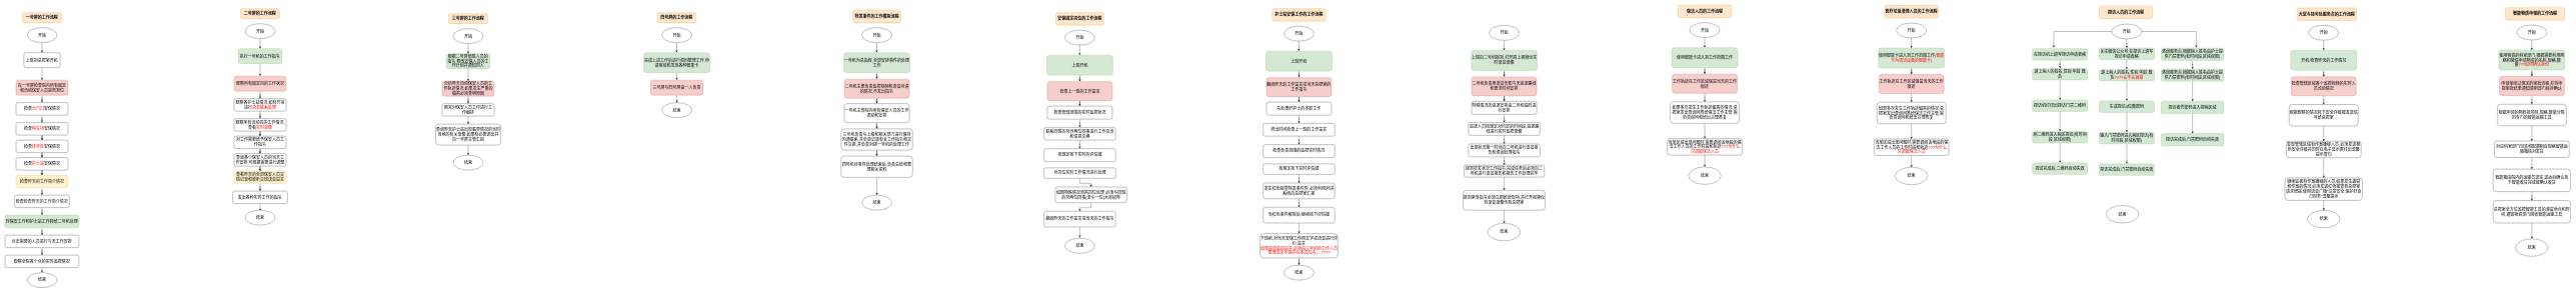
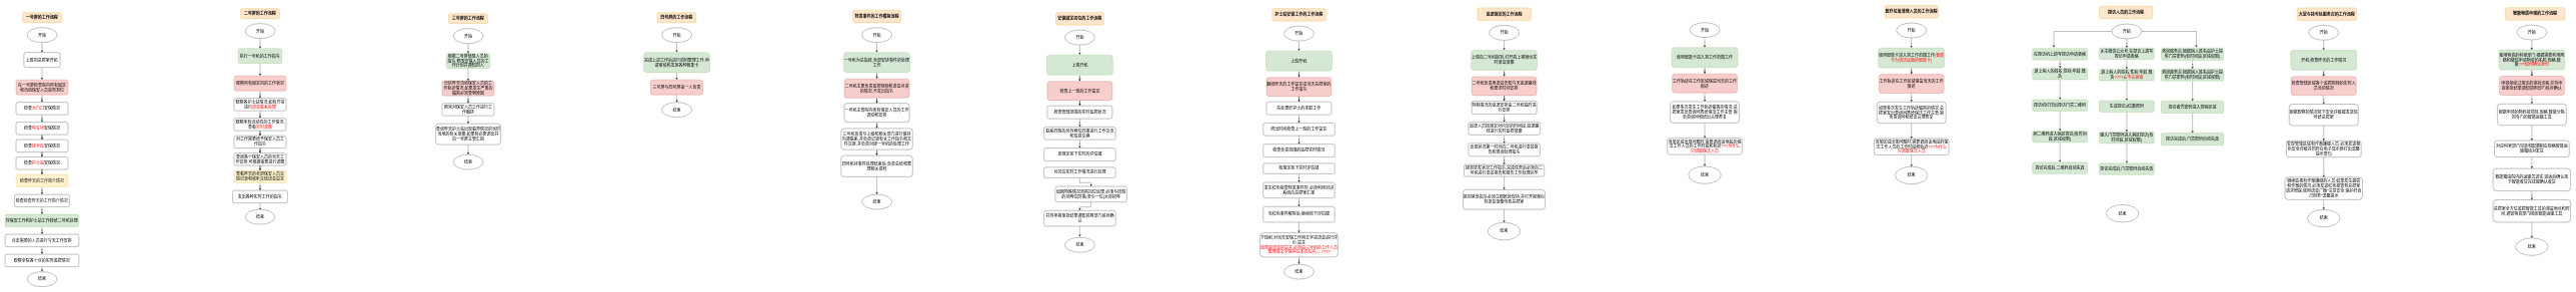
- <mxCell id="140" value="保洁人员的工作流程" style="rounded=1;whiteSpace=wrap;html=1;fontSize=16;fillColor=#ffe6cc;strokeColor=#d79b00;fontStyle=1" vertex="1" parent="1"><mxGeometry x="6709.5" y="20" width="214" height="50" as="geometry" /></mxCell>
+ <mxCell id="122" value="巡逻保安的工作流程" style="rounded=1;whiteSpace=wrap;html=1;fontSize=16;fillColor=#ffe6cc;strokeColor=#d79b00;fontStyle=1" vertex="1" parent="1"><mxGeometry x="5907.5" y="31" width="214" height="50" as="geometry" /></mxCell>
- <mxCell id="119" value="翻阅昨天的工作留言或当天的工作指令" style="rounded=1;whiteSpace=wrap;html=1;shadow=0;fontSize=16;" vertex="1" parent="1"><mxGeometry x="4174.5" y="844.5" width="286" height="63" as="geometry" /></mxCell>
+ <mxCell id="119" value="并将申报审批结果通知领用部门核对确认" style="rounded=1;whiteSpace=wrap;html=1;shadow=0;fontSize=16;" vertex="1" parent="1"><mxGeometry x="4174.5" y="844.5" width="286" height="63" as="geometry" /></mxCell>
